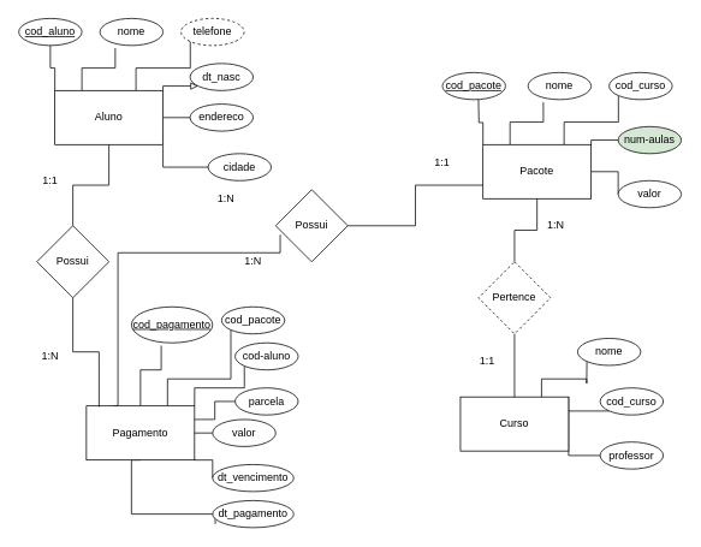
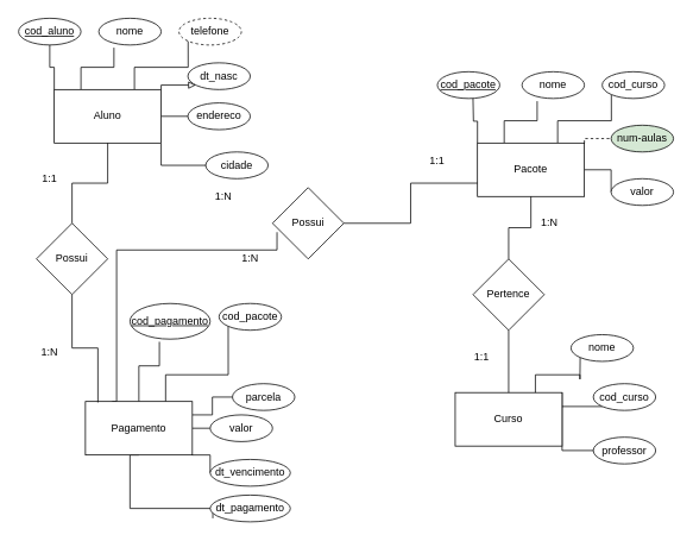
- <mxCell id="34" style="edgeStyle=orthogonalEdgeStyle;rounded=0;orthogonalLoop=1;jettySize=auto;html=1;exitX=1;exitY=0;exitDx=0;exitDy=0;endArrow=none;endFill=0;" edge="1" parent="1" source="36" target="39"><mxGeometry relative="1" as="geometry"><Array as="points"><mxPoint x="655" y="155" /></Array></mxGeometry></mxCell>
+ <mxCell id="34" style="edgeStyle=orthogonalEdgeStyle;rounded=0;orthogonalLoop=1;jettySize=auto;html=1;exitX=1;exitY=0;exitDx=0;exitDy=0;endArrow=none;endFill=0;dashed=1;" edge="1" parent="1" source="36" target="39"><mxGeometry relative="1" as="geometry"><Array as="points"><mxPoint x="655" y="155" /></Array></mxGeometry></mxCell>
- <mxCell id="60" value="Pertence" style="rhombus;whiteSpace=wrap;html=1;dashed=1;" vertex="1" parent="1"><mxGeometry x="530" y="290" width="80" height="80" as="geometry" /></mxCell>
+ <mxCell id="60" value="Pertence" style="rhombus;whiteSpace=wrap;html=1;" vertex="1" parent="1"><mxGeometry x="530" y="290" width="80" height="80" as="geometry" /></mxCell>
- <mxCell id="25" value="cod-aluno" style="ellipse;whiteSpace=wrap;html=1;" vertex="1" parent="1"><mxGeometry x="260" y="380" width="70" height="30" as="geometry" /></mxCell>
- <mxCell id="19" style="edgeStyle=orthogonalEdgeStyle;rounded=0;orthogonalLoop=1;jettySize=auto;html=1;exitX=1;exitY=0;exitDx=0;exitDy=0;entryX=0;entryY=1;entryDx=0;entryDy=0;endArrow=none;endFill=0;" edge="1" parent="1" source="23" target="25"><mxGeometry relative="1" as="geometry" /></mxCell>
